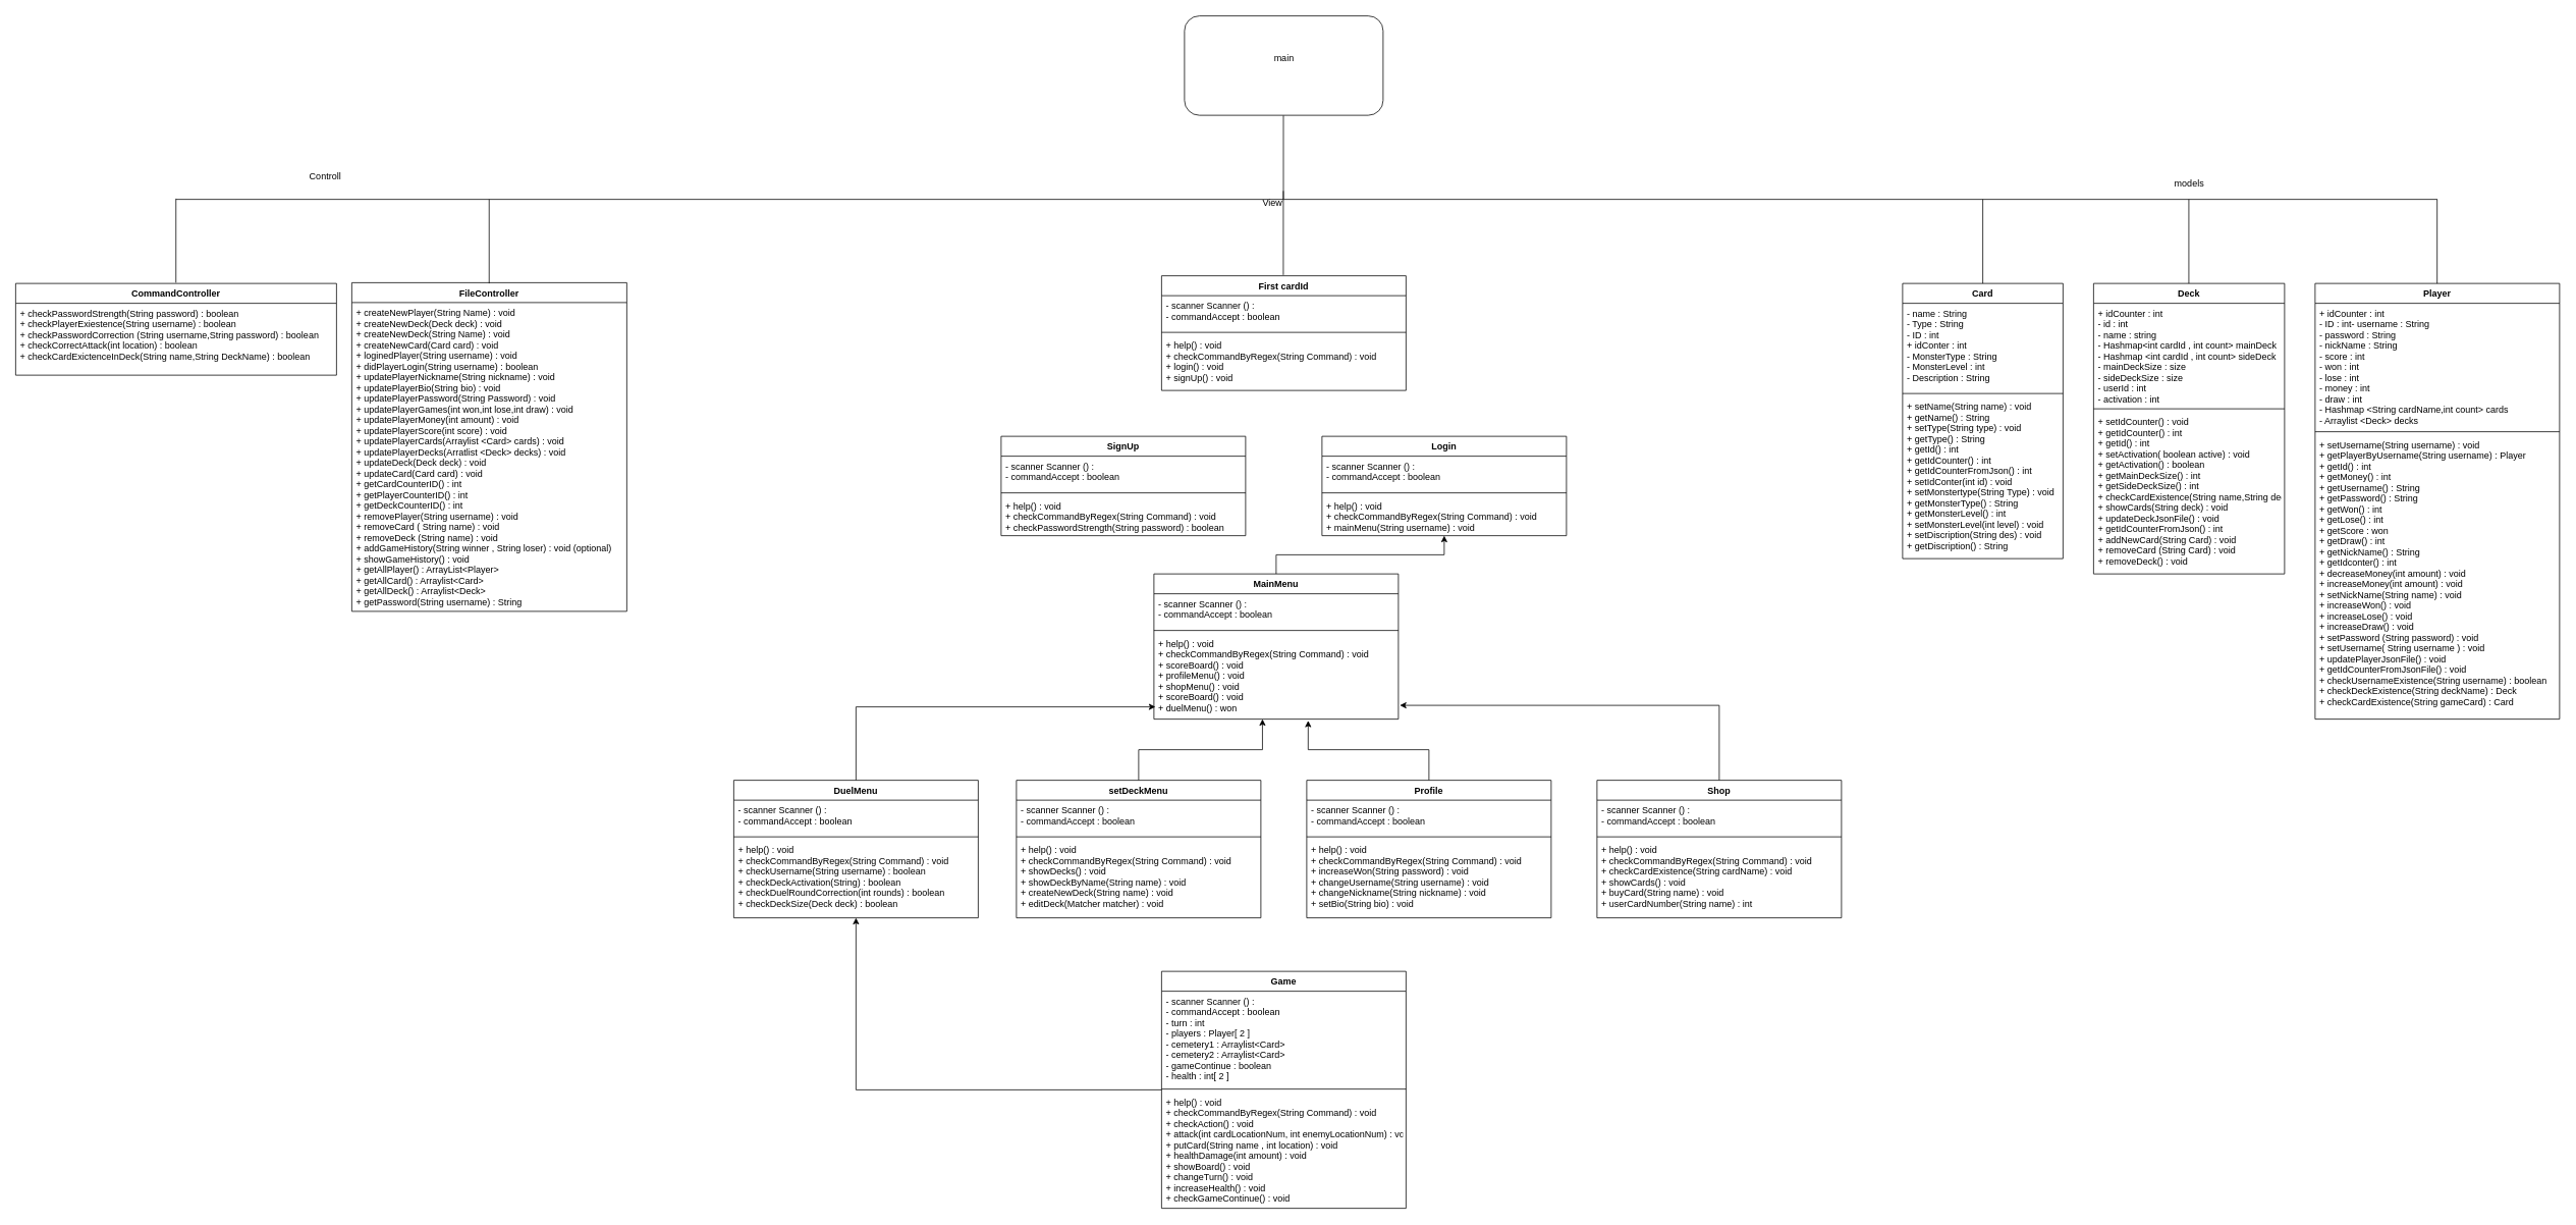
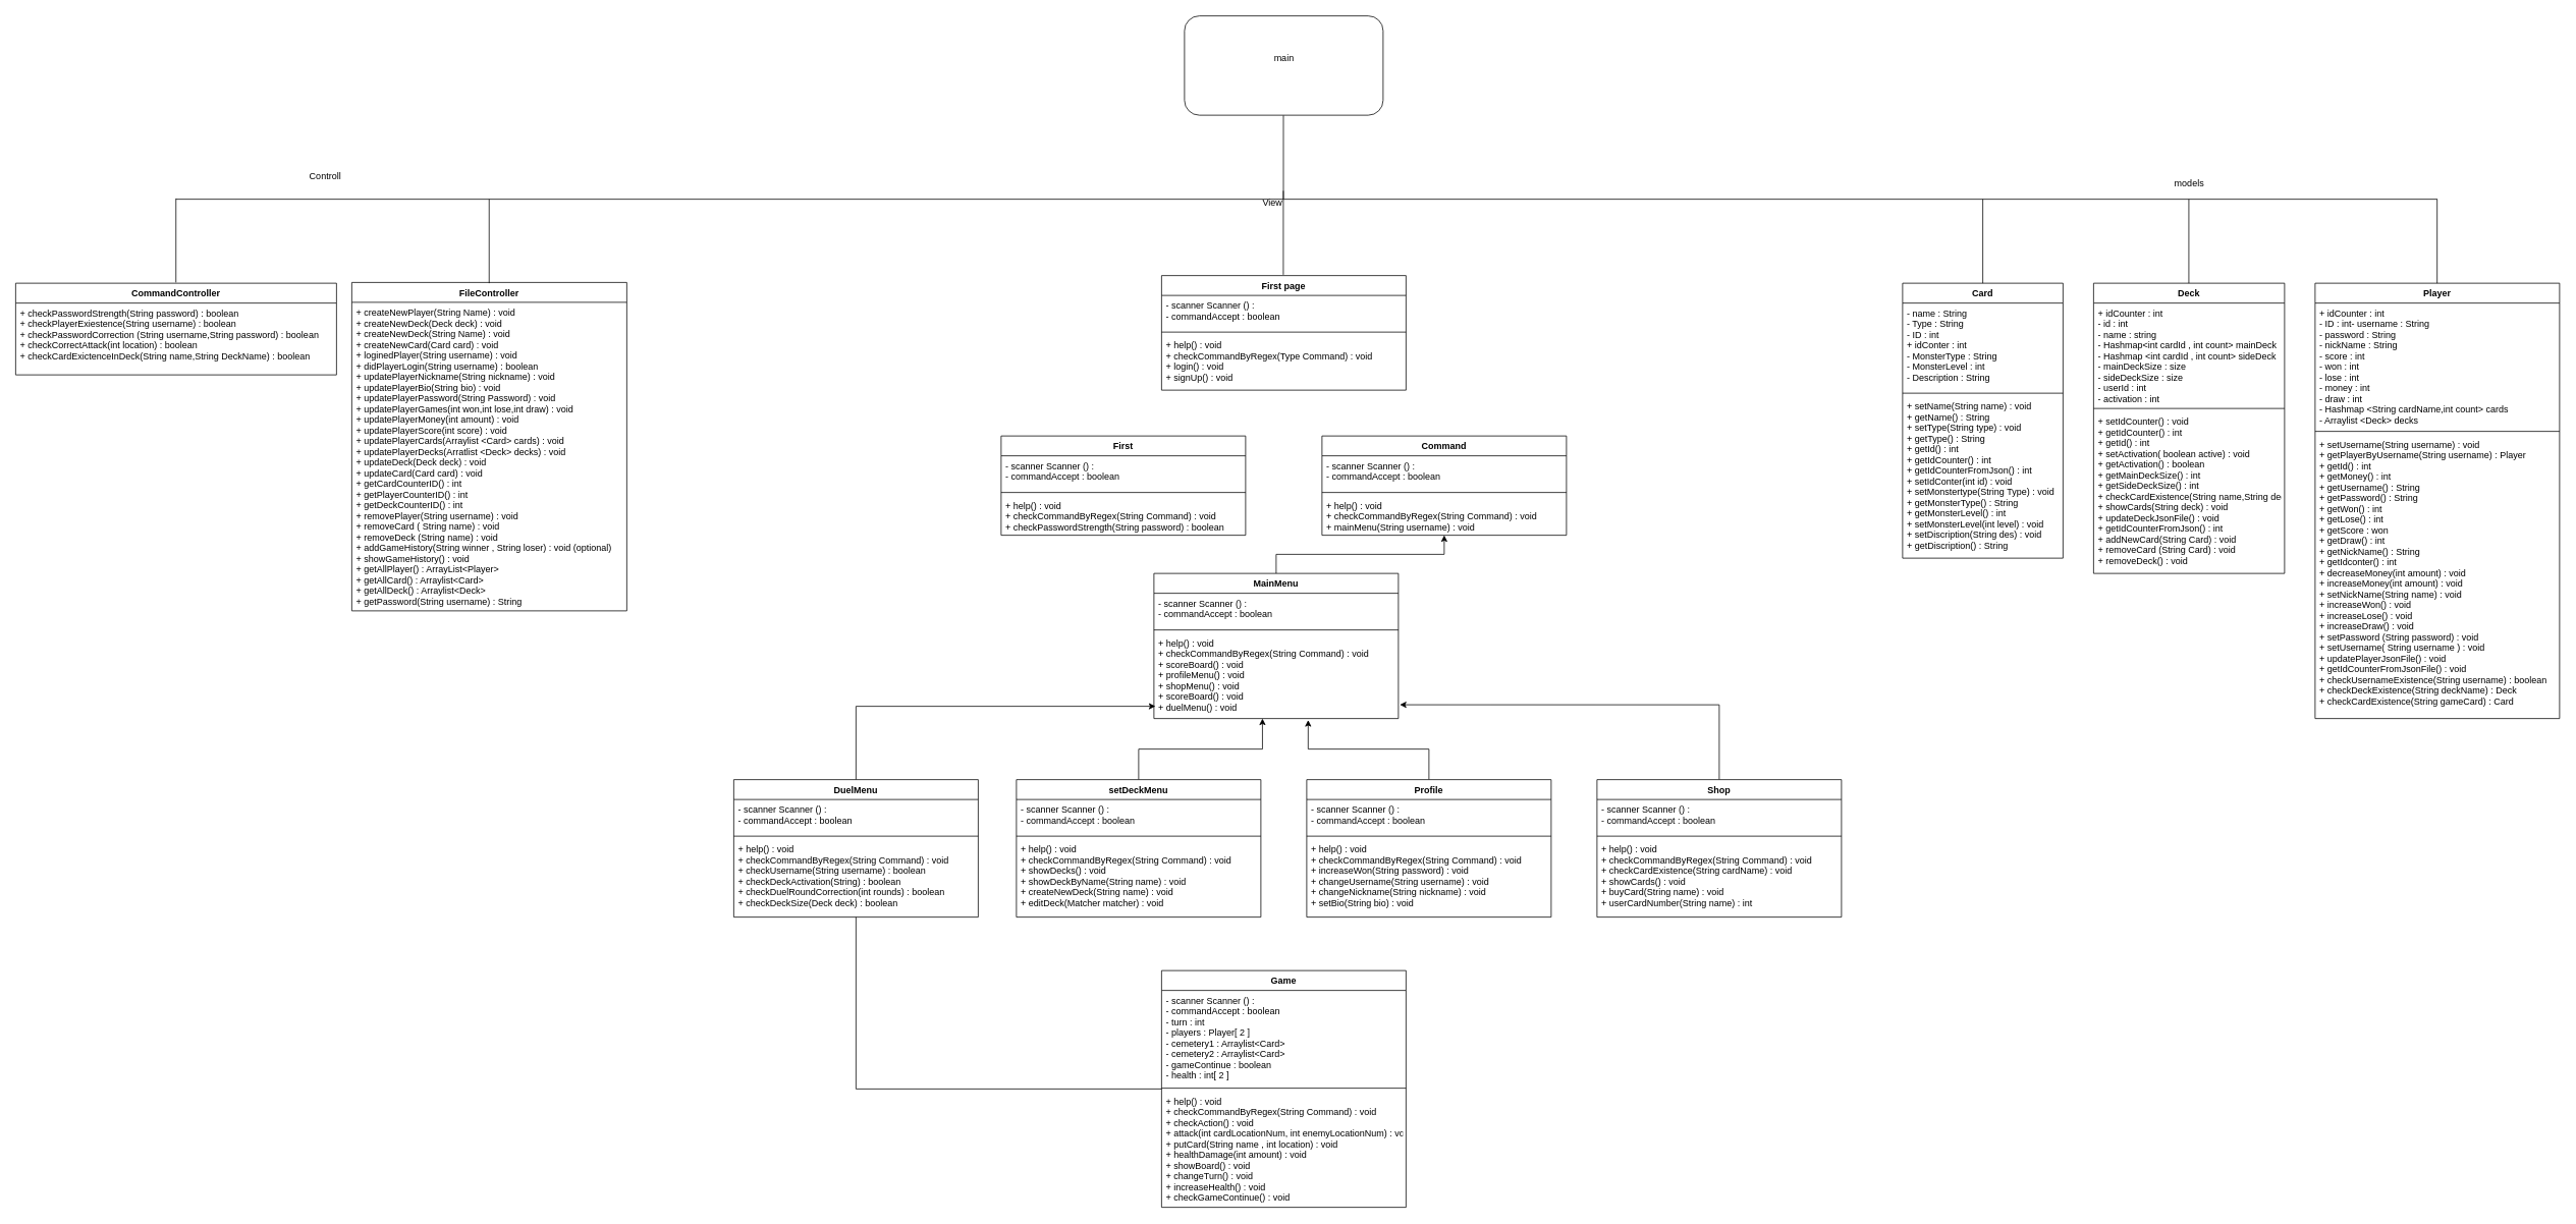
- <mxCell id="10" value="First cardId" style="swimlane;fontStyle=1;align=center;verticalAlign=top;childLayout=stackLayout;horizontal=1;startSize=26;horizontalStack=0;resizeParent=1;resizeParentMax=0;resizeLast=0;collapsible=1;marginBottom=0;" parent="1" vertex="1"><mxGeometry x="1520" y="360" width="320" height="150" as="geometry" /></mxCell>
+ <mxCell id="10" value="First page" style="swimlane;fontStyle=1;align=center;verticalAlign=top;childLayout=stackLayout;horizontal=1;startSize=26;horizontalStack=0;resizeParent=1;resizeParentMax=0;resizeLast=0;collapsible=1;marginBottom=0;" parent="1" vertex="1"><mxGeometry x="1520" y="360" width="320" height="150" as="geometry" /></mxCell>
- <mxCell id="13" value="+ help() : void&#10;+ checkCommandByRegex(String Command) : void&#10;+ login() : void&#10;+ signUp() : void&#10; &#10;" style="text;strokeColor=none;fillColor=none;align=left;verticalAlign=top;spacingLeft=4;spacingRight=4;overflow=hidden;rotatable=0;points=[[0,0.5],[1,0.5]];portConstraint=eastwest;" parent="10" vertex="1"><mxGeometry y="78" width="320" height="72" as="geometry" /></mxCell>
+ <mxCell id="13" value="+ help() : void&#10;+ checkCommandByRegex(Type Command) : void&#10;+ login() : void&#10;+ signUp() : void&#10; &#10;" style="text;strokeColor=none;fillColor=none;align=left;verticalAlign=top;spacingLeft=4;spacingRight=4;overflow=hidden;rotatable=0;points=[[0,0.5],[1,0.5]];portConstraint=eastwest;" parent="10" vertex="1"><mxGeometry y="78" width="320" height="72" as="geometry" /></mxCell>
- <mxCell id="23" value="SignUp" style="swimlane;fontStyle=1;align=center;verticalAlign=top;childLayout=stackLayout;horizontal=1;startSize=26;horizontalStack=0;resizeParent=1;resizeParentMax=0;resizeLast=0;collapsible=1;marginBottom=0;" vertex="1" parent="1"><mxGeometry x="1310" y="570" width="320" height="130" as="geometry" /></mxCell>
+ <mxCell id="23" value="First" style="swimlane;fontStyle=1;align=center;verticalAlign=top;childLayout=stackLayout;horizontal=1;startSize=26;horizontalStack=0;resizeParent=1;resizeParentMax=0;resizeLast=0;collapsible=1;marginBottom=0;" vertex="1" parent="1"><mxGeometry x="1310" y="570" width="320" height="130" as="geometry" /></mxCell>
- <mxCell id="27" value="Login" style="swimlane;fontStyle=1;align=center;verticalAlign=top;childLayout=stackLayout;horizontal=1;startSize=26;horizontalStack=0;resizeParent=1;resizeParentMax=0;resizeLast=0;collapsible=1;marginBottom=0;" vertex="1" parent="1"><mxGeometry x="1730" y="570" width="320" height="130" as="geometry" /></mxCell>
+ <mxCell id="27" value="Command" style="swimlane;fontStyle=1;align=center;verticalAlign=top;childLayout=stackLayout;horizontal=1;startSize=26;horizontalStack=0;resizeParent=1;resizeParentMax=0;resizeLast=0;collapsible=1;marginBottom=0;" vertex="1" parent="1"><mxGeometry x="1730" y="570" width="320" height="130" as="geometry" /></mxCell>
- <mxCell id="40" value="+ help() : void&#10;+ checkCommandByRegex(String Command) : void&#10;+ scoreBoard() : void&#10;+ profileMenu() : void&#10;+ shopMenu() : void&#10;+ scoreBoard() : void&#10;+ duelMenu() : won&#10; &#10;" style="text;strokeColor=none;fillColor=none;align=left;verticalAlign=top;spacingLeft=4;spacingRight=4;overflow=hidden;rotatable=0;points=[[0,0.5],[1,0.5]];portConstraint=eastwest;" vertex="1" parent="37"><mxGeometry y="78" width="320" height="112" as="geometry" /></mxCell>
+ <mxCell id="40" value="+ help() : void&#10;+ checkCommandByRegex(String Command) : void&#10;+ scoreBoard() : void&#10;+ profileMenu() : void&#10;+ shopMenu() : void&#10;+ scoreBoard() : void&#10;+ duelMenu() : void&#10; &#10;" style="text;strokeColor=none;fillColor=none;align=left;verticalAlign=top;spacingLeft=4;spacingRight=4;overflow=hidden;rotatable=0;points=[[0,0.5],[1,0.5]];portConstraint=eastwest;" vertex="1" parent="37"><mxGeometry y="78" width="320" height="112" as="geometry" /></mxCell>
- <mxCell id="51" style="edgeStyle=orthogonalEdgeStyle;rounded=0;orthogonalLoop=1;jettySize=auto;html=1;entryX=0.5;entryY=1;entryDx=0;entryDy=0;" edge="1" parent="1" source="52" target="47"><mxGeometry relative="1" as="geometry" /></mxCell>
+ <mxCell id="51" style="edgeStyle=orthogonalEdgeStyle;rounded=0;orthogonalLoop=1;jettySize=auto;html=1;entryX=0.5;entryY=1;entryDx=0;entryDy=0;endArrow=none;" edge="1" parent="1" source="52" target="47"><mxGeometry relative="1" as="geometry" /></mxCell>
